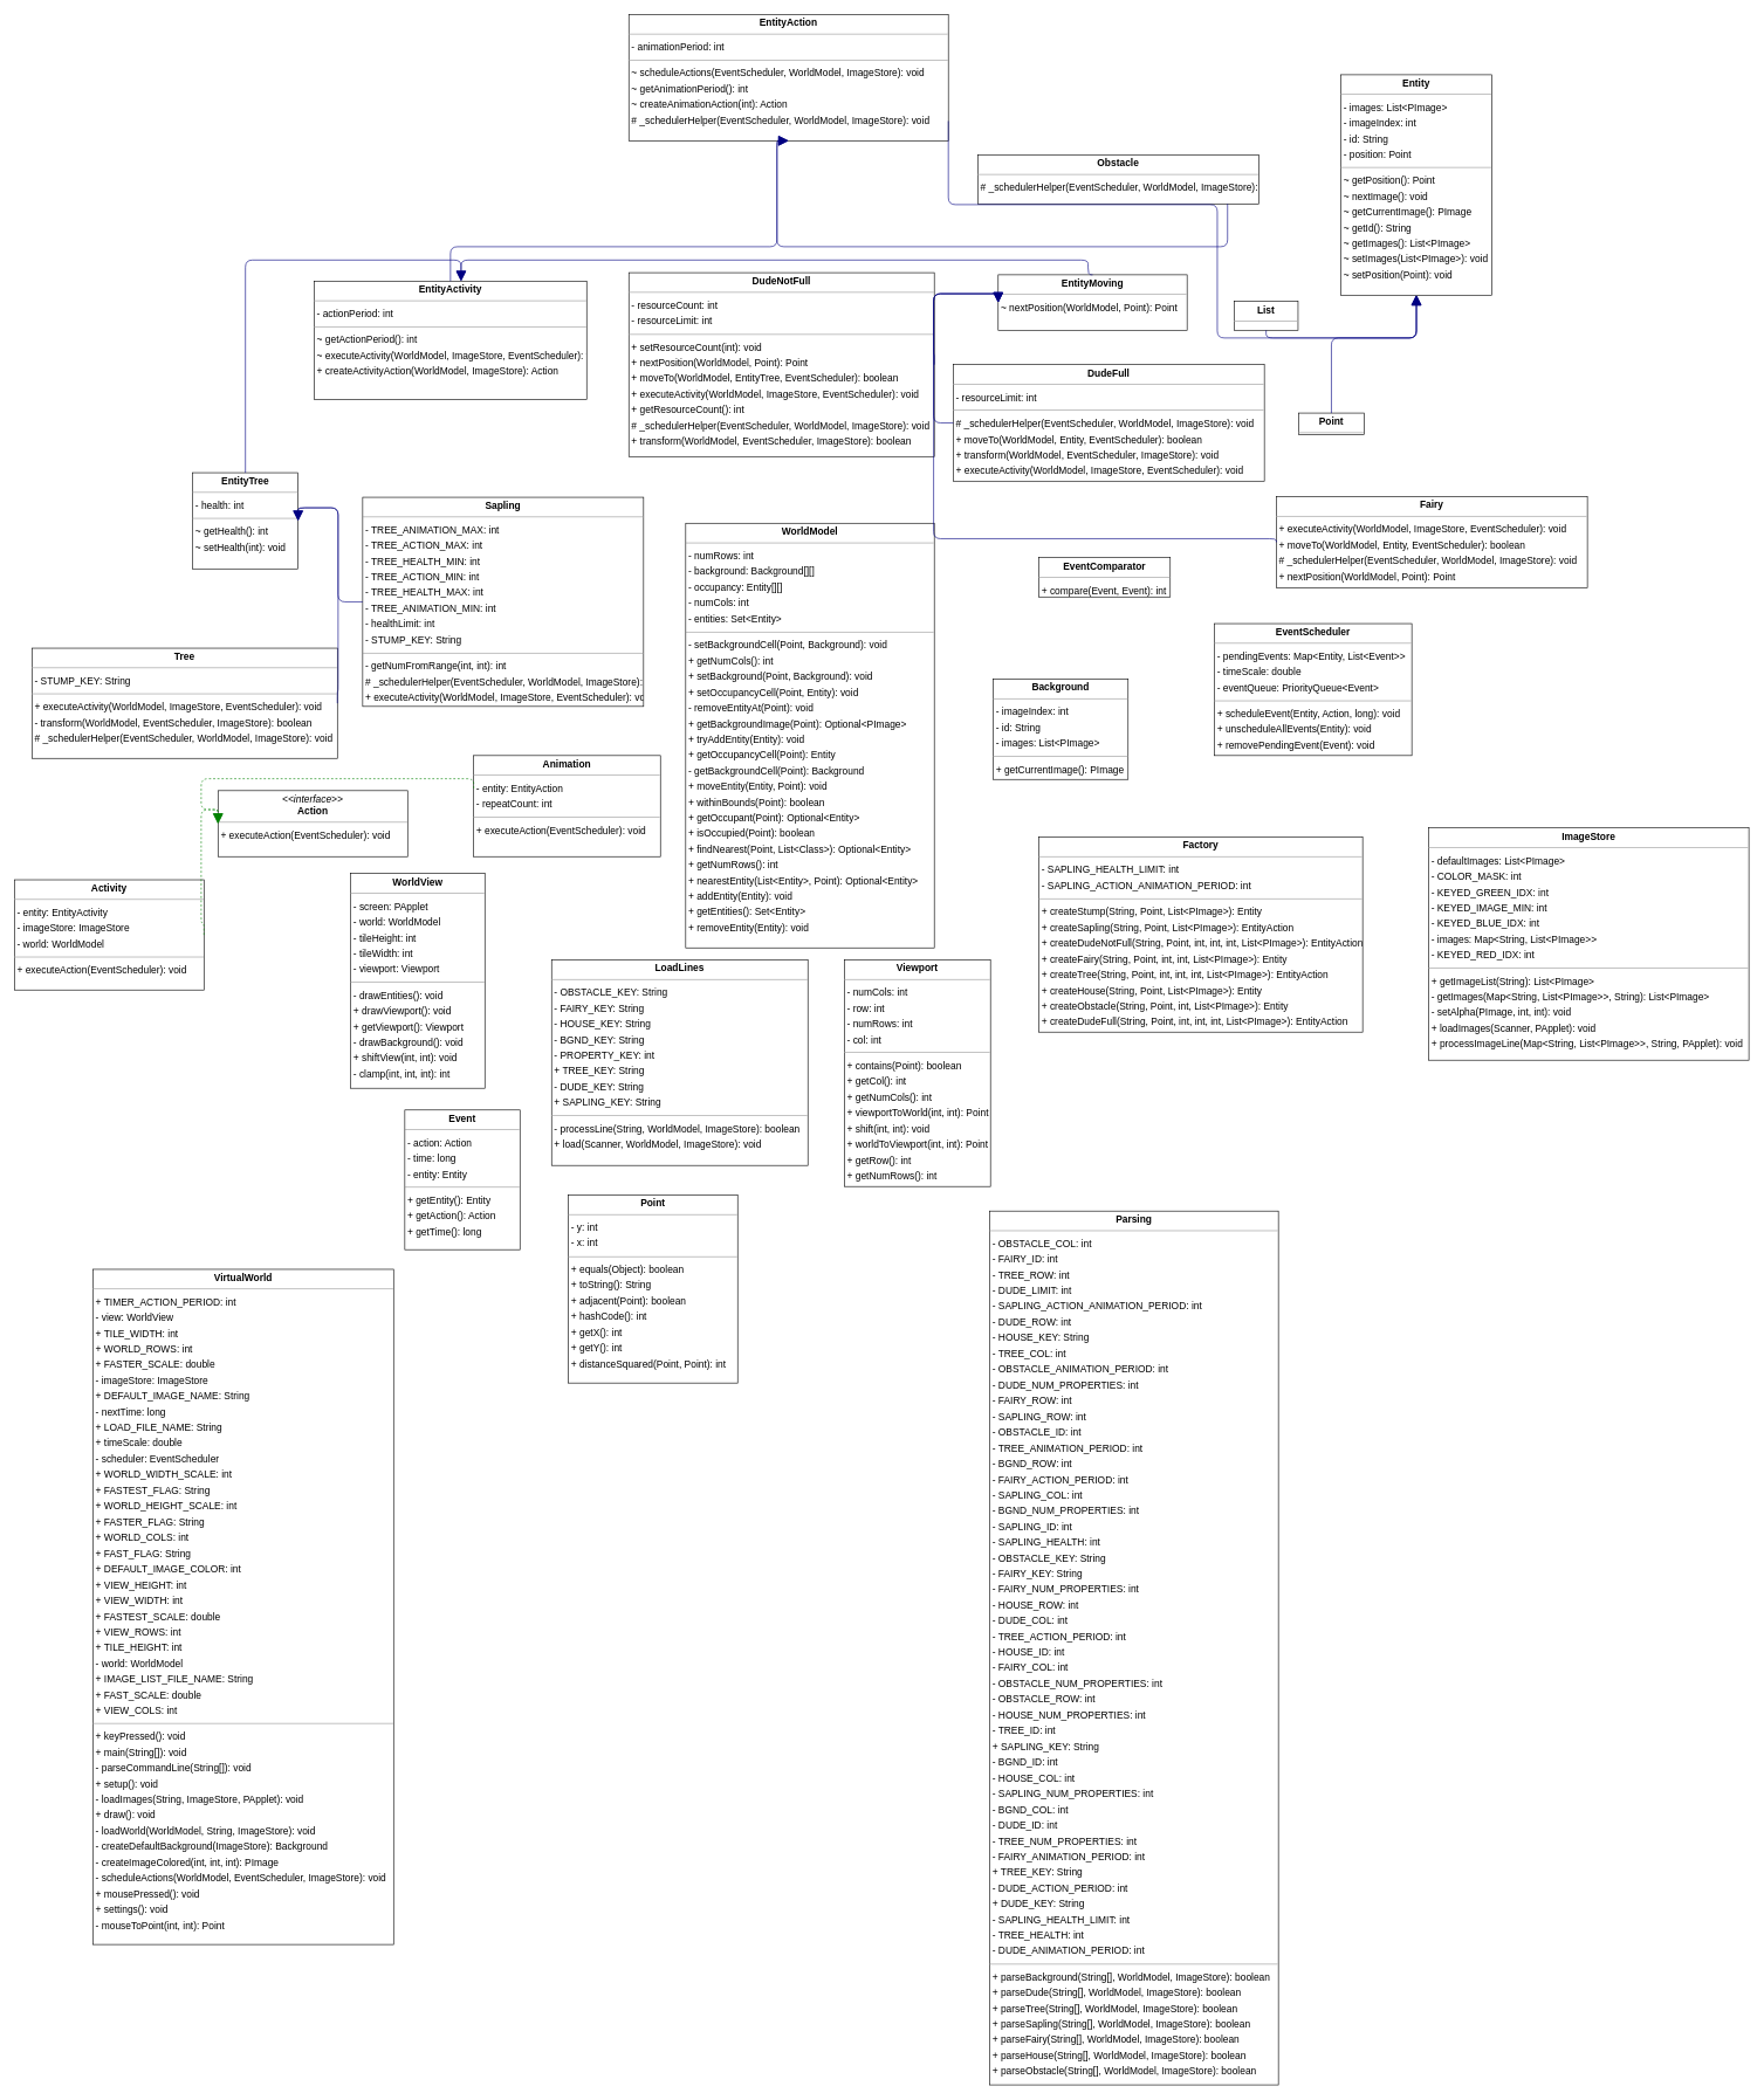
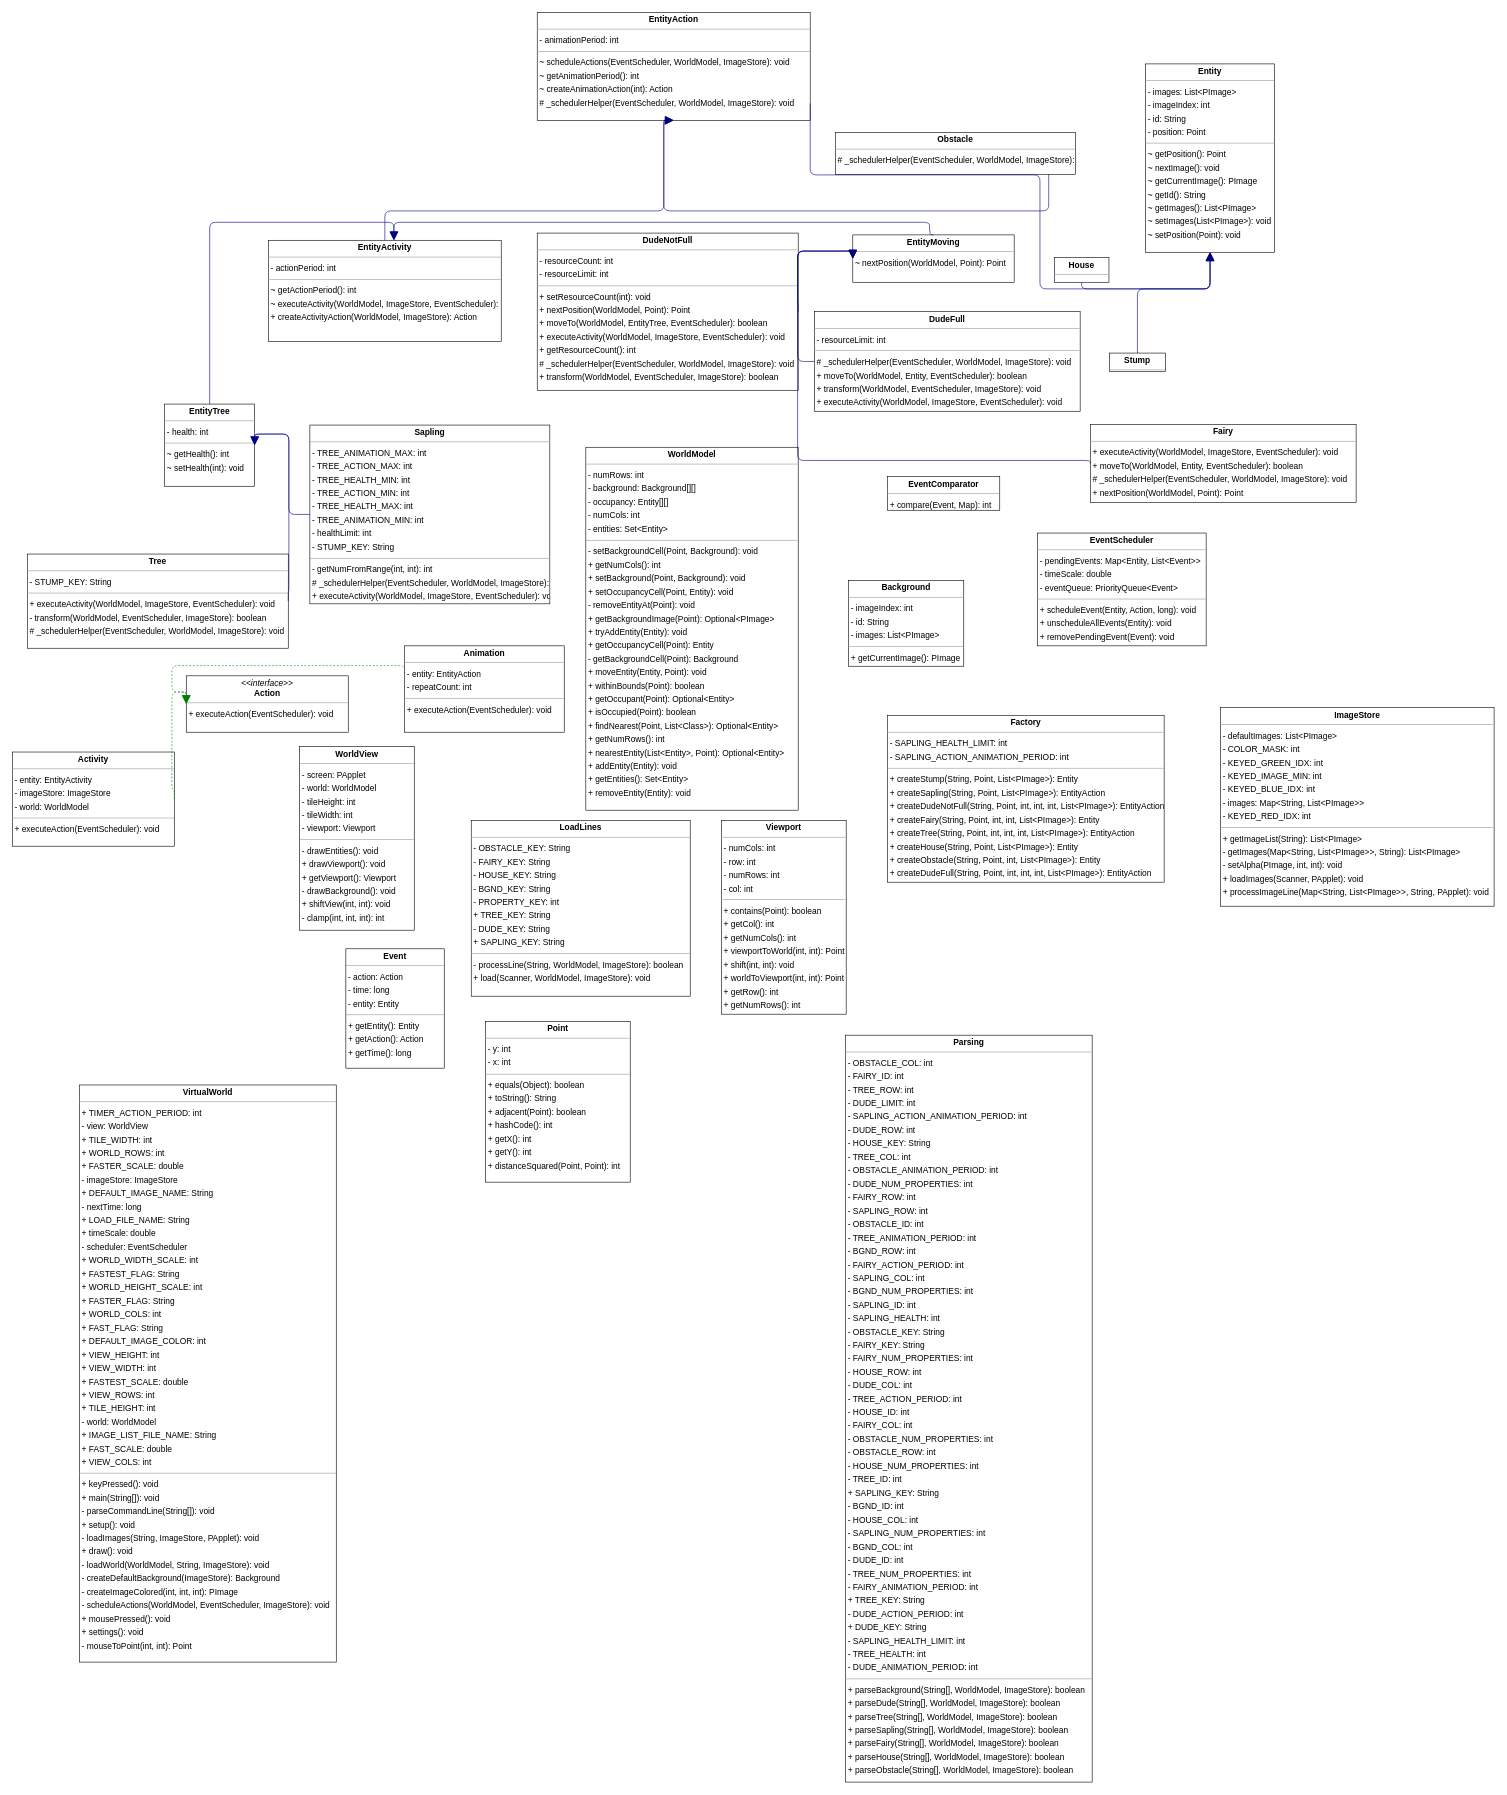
- <mxCell id="18" value="&lt;p style=&quot;margin:0px;margin-top:4px;text-align:center;&quot;&gt;&lt;b&gt;List&lt;/b&gt;&lt;/p&gt;&lt;hr size=&quot;1&quot;/&gt;" style="verticalAlign=top;align=left;overflow=fill;fontSize=14;fontFamily=Helvetica;html=1;rounded=0;shadow=0;comic=0;labelBackgroundColor=none;strokeWidth=1;" parent="1" vertex="1"><mxGeometry x="1757" y="429" width="91" height="41" as="geometry" /></mxCell>
+ <mxCell id="18" value="&lt;p style=&quot;margin:0px;margin-top:4px;text-align:center;&quot;&gt;&lt;b&gt;House&lt;/b&gt;&lt;/p&gt;&lt;hr size=&quot;1&quot;/&gt;" style="verticalAlign=top;align=left;overflow=fill;fontSize=14;fontFamily=Helvetica;html=1;rounded=0;shadow=0;comic=0;labelBackgroundColor=none;strokeWidth=1;" parent="1" vertex="1"><mxGeometry x="1757" y="429" width="91" height="41" as="geometry" /></mxCell>
- <mxCell id="25" value="&lt;p style=&quot;margin:0px;margin-top:4px;text-align:center;&quot;&gt;&lt;b&gt;Point&lt;/b&gt;&lt;/p&gt;&lt;hr size=&quot;1&quot;/&gt;" style="verticalAlign=top;align=left;overflow=fill;fontSize=14;fontFamily=Helvetica;html=1;rounded=0;shadow=0;comic=0;labelBackgroundColor=none;strokeWidth=1;" parent="1" vertex="1"><mxGeometry x="1849" y="588" width="93" height="31" as="geometry" /></mxCell>
+ <mxCell id="25" value="&lt;p style=&quot;margin:0px;margin-top:4px;text-align:center;&quot;&gt;&lt;b&gt;Stump&lt;/b&gt;&lt;/p&gt;&lt;hr size=&quot;1&quot;/&gt;" style="verticalAlign=top;align=left;overflow=fill;fontSize=14;fontFamily=Helvetica;html=1;rounded=0;shadow=0;comic=0;labelBackgroundColor=none;strokeWidth=1;" parent="1" vertex="1"><mxGeometry x="1849" y="588" width="93" height="31" as="geometry" /></mxCell>
- <mxCell id="14" value="&lt;p style=&quot;margin:0px;margin-top:4px;text-align:center;&quot;&gt;&lt;b&gt;EventComparator&lt;/b&gt;&lt;/p&gt;&lt;hr size=&quot;1&quot;/&gt;&lt;p style=&quot;margin:0 0 0 4px;line-height:1.6;&quot;&gt;+ compare(Event, Event): int&lt;/p&gt;" style="verticalAlign=top;align=left;overflow=fill;fontSize=14;fontFamily=Helvetica;html=1;rounded=0;shadow=0;comic=0;labelBackgroundColor=none;strokeWidth=1;" parent="1" vertex="1"><mxGeometry x="1479" y="794" width="187" height="56" as="geometry" /></mxCell>
+ <mxCell id="14" value="&lt;p style=&quot;margin:0px;margin-top:4px;text-align:center;&quot;&gt;&lt;b&gt;EventComparator&lt;/b&gt;&lt;/p&gt;&lt;hr size=&quot;1&quot;/&gt;&lt;p style=&quot;margin:0 0 0 4px;line-height:1.6;&quot;&gt;+ compare(Event, Map): int&lt;/p&gt;" style="verticalAlign=top;align=left;overflow=fill;fontSize=14;fontFamily=Helvetica;html=1;rounded=0;shadow=0;comic=0;labelBackgroundColor=none;strokeWidth=1;" parent="1" vertex="1"><mxGeometry x="1479" y="794" width="187" height="56" as="geometry" /></mxCell>
